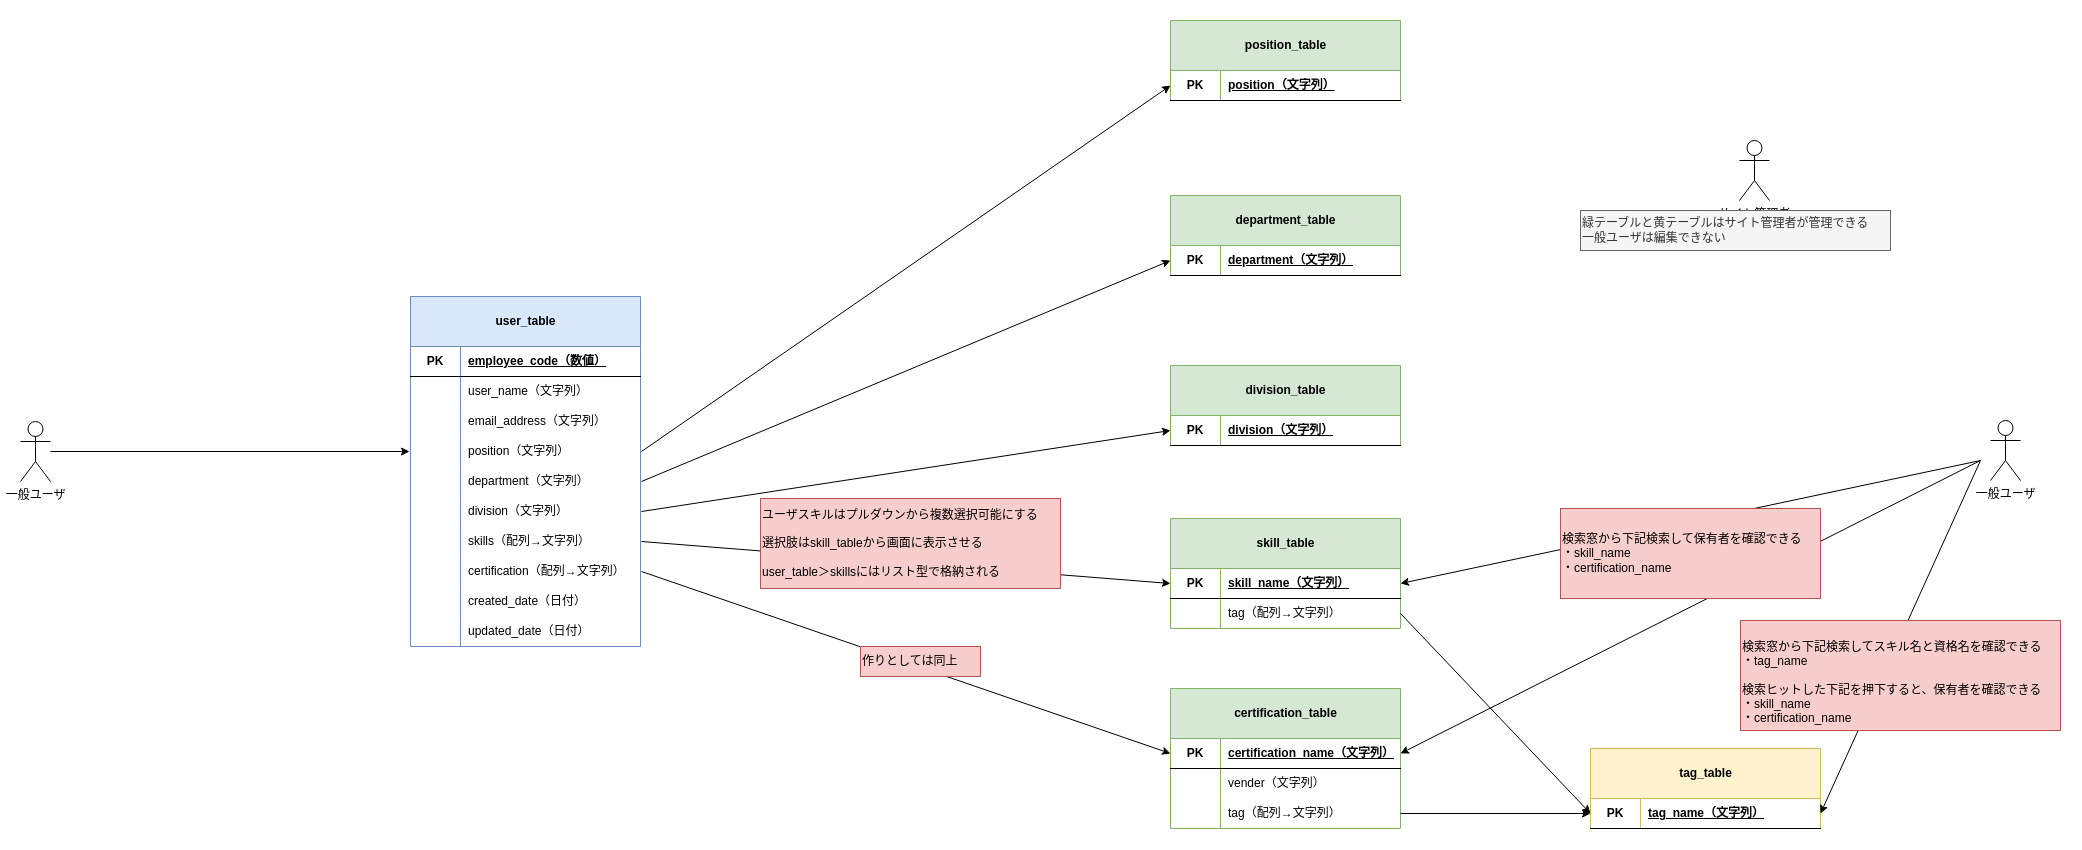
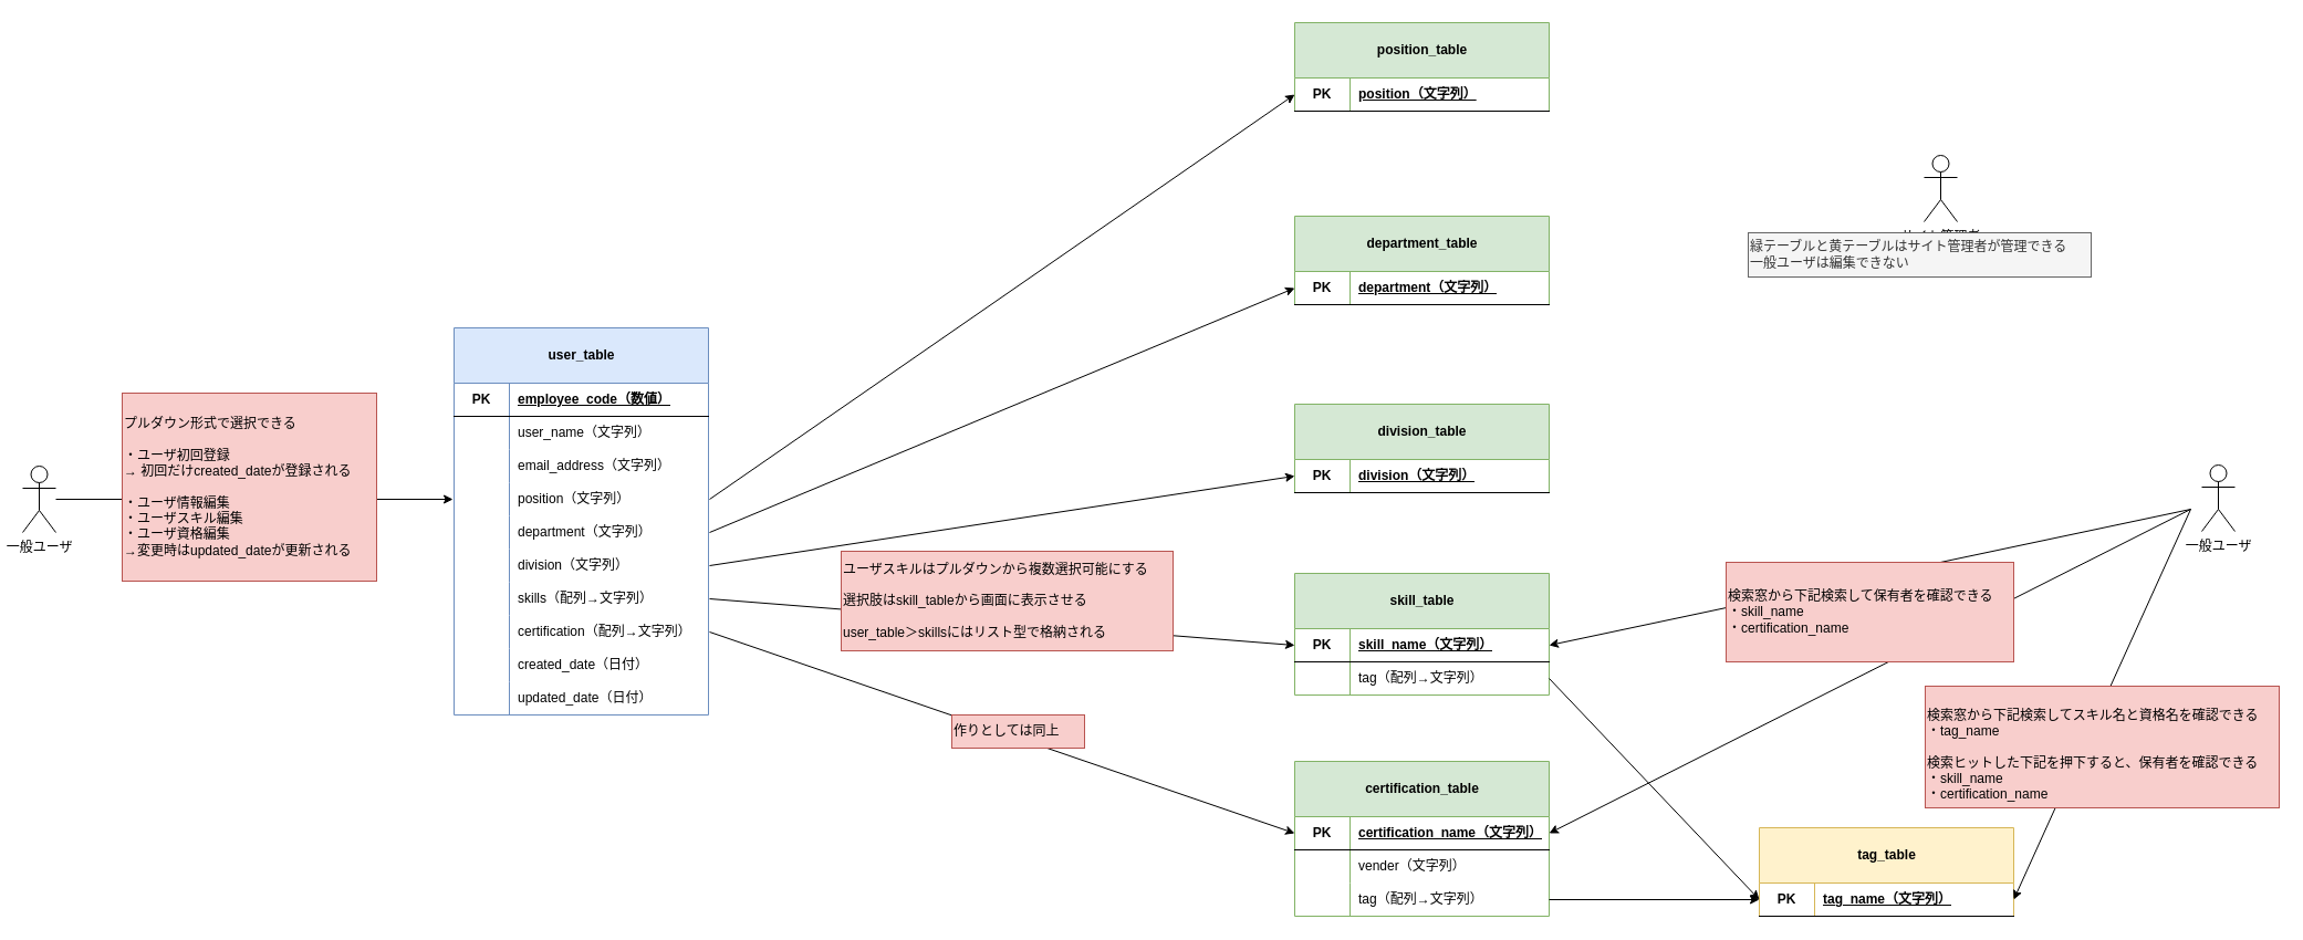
+ <mxCell id="75" value="&lt;div&gt;&lt;br&gt;&lt;/div&gt;&lt;div&gt;プルダウン形式で選択できる&lt;/div&gt;&lt;div&gt;&lt;br&gt;&lt;/div&gt;・ユーザ初回登録&lt;div&gt;→&lt;span style=&quot;background-color: initial;&quot;&gt;&amp;nbsp;初回だけcreated_dateが登録される&lt;/span&gt;&lt;/div&gt;&lt;div&gt;&lt;div&gt;&lt;br&gt;&lt;/div&gt;&lt;div&gt;・ユーザ情報編集&lt;/div&gt;&lt;div&gt;・ユーザスキル編集&lt;/div&gt;&lt;div&gt;・ユーザ資格編集&lt;/div&gt;&lt;div&gt;→変更時は&lt;span style=&quot;background-color: initial;&quot;&gt;updated_dateが更新される&lt;/span&gt;&lt;/div&gt;&lt;/div&gt;&lt;div&gt;&lt;span style=&quot;background-color: initial;&quot;&gt;&lt;br&gt;&lt;/span&gt;&lt;/div&gt;" style="text;html=1;align=left;verticalAlign=middle;resizable=0;points=[];autosize=1;strokeColor=#b85450;fillColor=#f8cecc;" vertex="1" parent="1"><mxGeometry x="110" y="355" width="230" height="170" as="geometry" /></mxCell>
